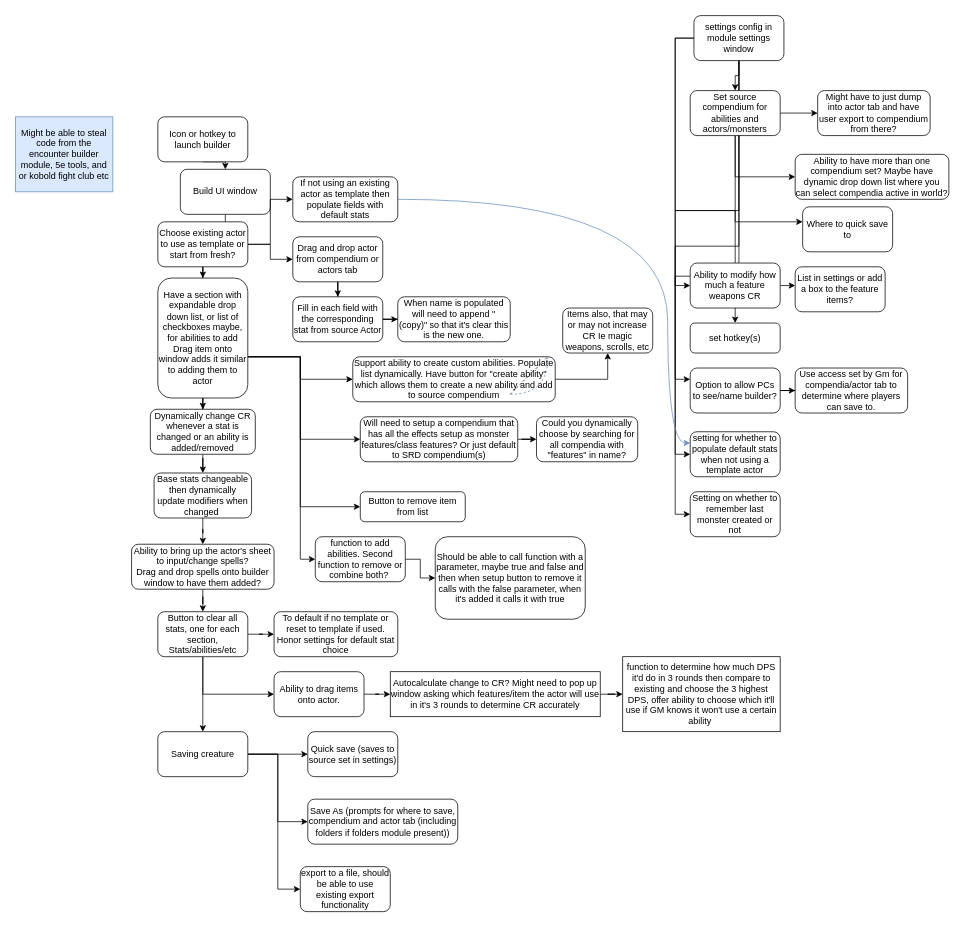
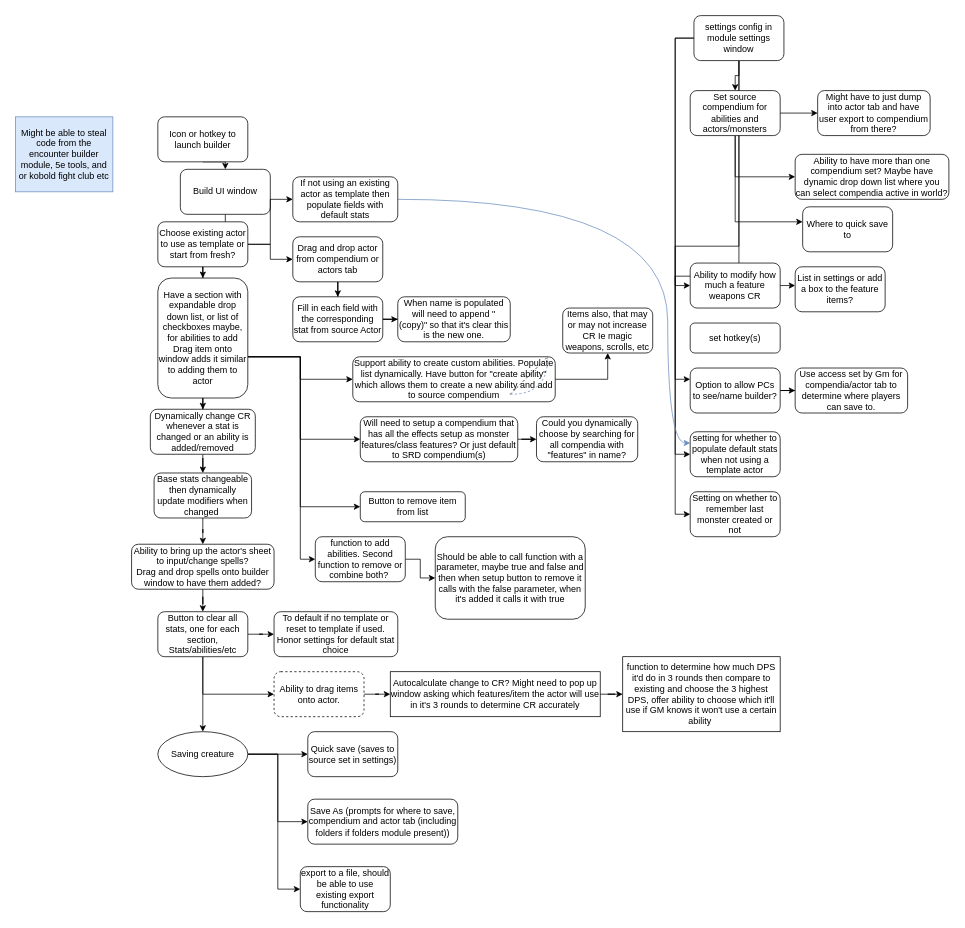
- <mxCell id="5" value="" style="edgeStyle=orthogonalEdgeStyle;rounded=0;orthogonalLoop=1;jettySize=auto;html=1;" parent="1" source="10" target="47" edge="1"><mxGeometry relative="1" as="geometry"><Array as="points"><mxPoint x="900" y="280" /><mxPoint x="900" y="280" /></Array></mxGeometry></mxCell>
- <mxCell id="74" value="Ability to drag items onto actor." style="whiteSpace=wrap;html=1;rounded=1;" parent="1" vertex="1"><mxGeometry x="365" y="895" width="120" height="60" as="geometry" /></mxCell>
+ <mxCell id="74" value="Ability to drag items onto actor." style="whiteSpace=wrap;html=1;rounded=1;dashed=1;" parent="1" vertex="1"><mxGeometry x="365" y="895" width="120" height="60" as="geometry" /></mxCell>
- <mxCell id="65" value="Saving creature" style="whiteSpace=wrap;html=1;rounded=1;" parent="1" vertex="1"><mxGeometry x="210" y="975" width="120" height="60" as="geometry" /></mxCell>
+ <mxCell id="65" value="Saving creature" style="ellipse;whiteSpace=wrap;html=1;" parent="1" vertex="1"><mxGeometry x="210" y="975" width="120" height="60" as="geometry" /></mxCell>
